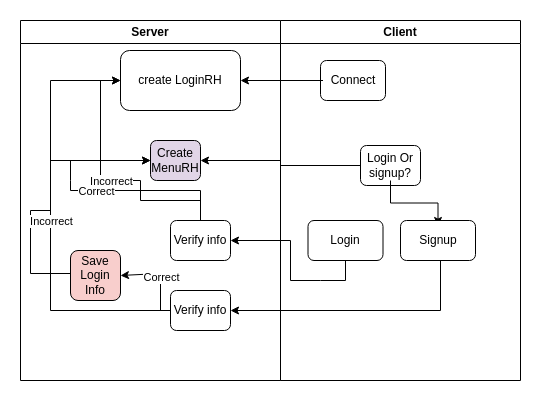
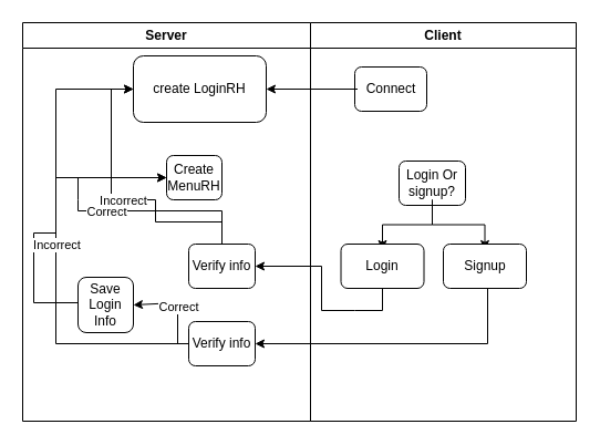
- <mxCell id="13" value="Create MenuRH" style="rounded=1;whiteSpace=wrap;html=1;fillColor=#e1d5e7;" vertex="1" parent="2"><mxGeometry x="130" y="120" width="50" height="40" as="geometry" /></mxCell>
+ <mxCell id="13" value="Create MenuRH" style="rounded=1;whiteSpace=wrap;html=1;" vertex="1" parent="2"><mxGeometry x="130" y="120" width="50" height="40" as="geometry" /></mxCell>
- <mxCell id="25" style="edgeStyle=orthogonalEdgeStyle;rounded=0;orthogonalLoop=1;jettySize=auto;html=1;" edge="1" parent="20" source="26" target="13"><mxGeometry relative="1" as="geometry" /></mxCell>
+ <mxCell id="25" style="edgeStyle=orthogonalEdgeStyle;rounded=0;orthogonalLoop=1;jettySize=auto;html=1;entryX=0.5;entryY=0;entryDx=0;entryDy=0;" edge="1" parent="20" source="26" target="29"><mxGeometry relative="1" as="geometry" /></mxCell>
- <mxCell id="11" value="Save Login Info" style="rounded=1;whiteSpace=wrap;html=1;fillColor=#f8cecc;" vertex="1" parent="2"><mxGeometry x="50" y="230" width="50" height="50" as="geometry" /></mxCell>
+ <mxCell id="11" value="Save Login Info" style="rounded=1;whiteSpace=wrap;html=1;" vertex="1" parent="2"><mxGeometry x="50" y="230" width="50" height="50" as="geometry" /></mxCell>
